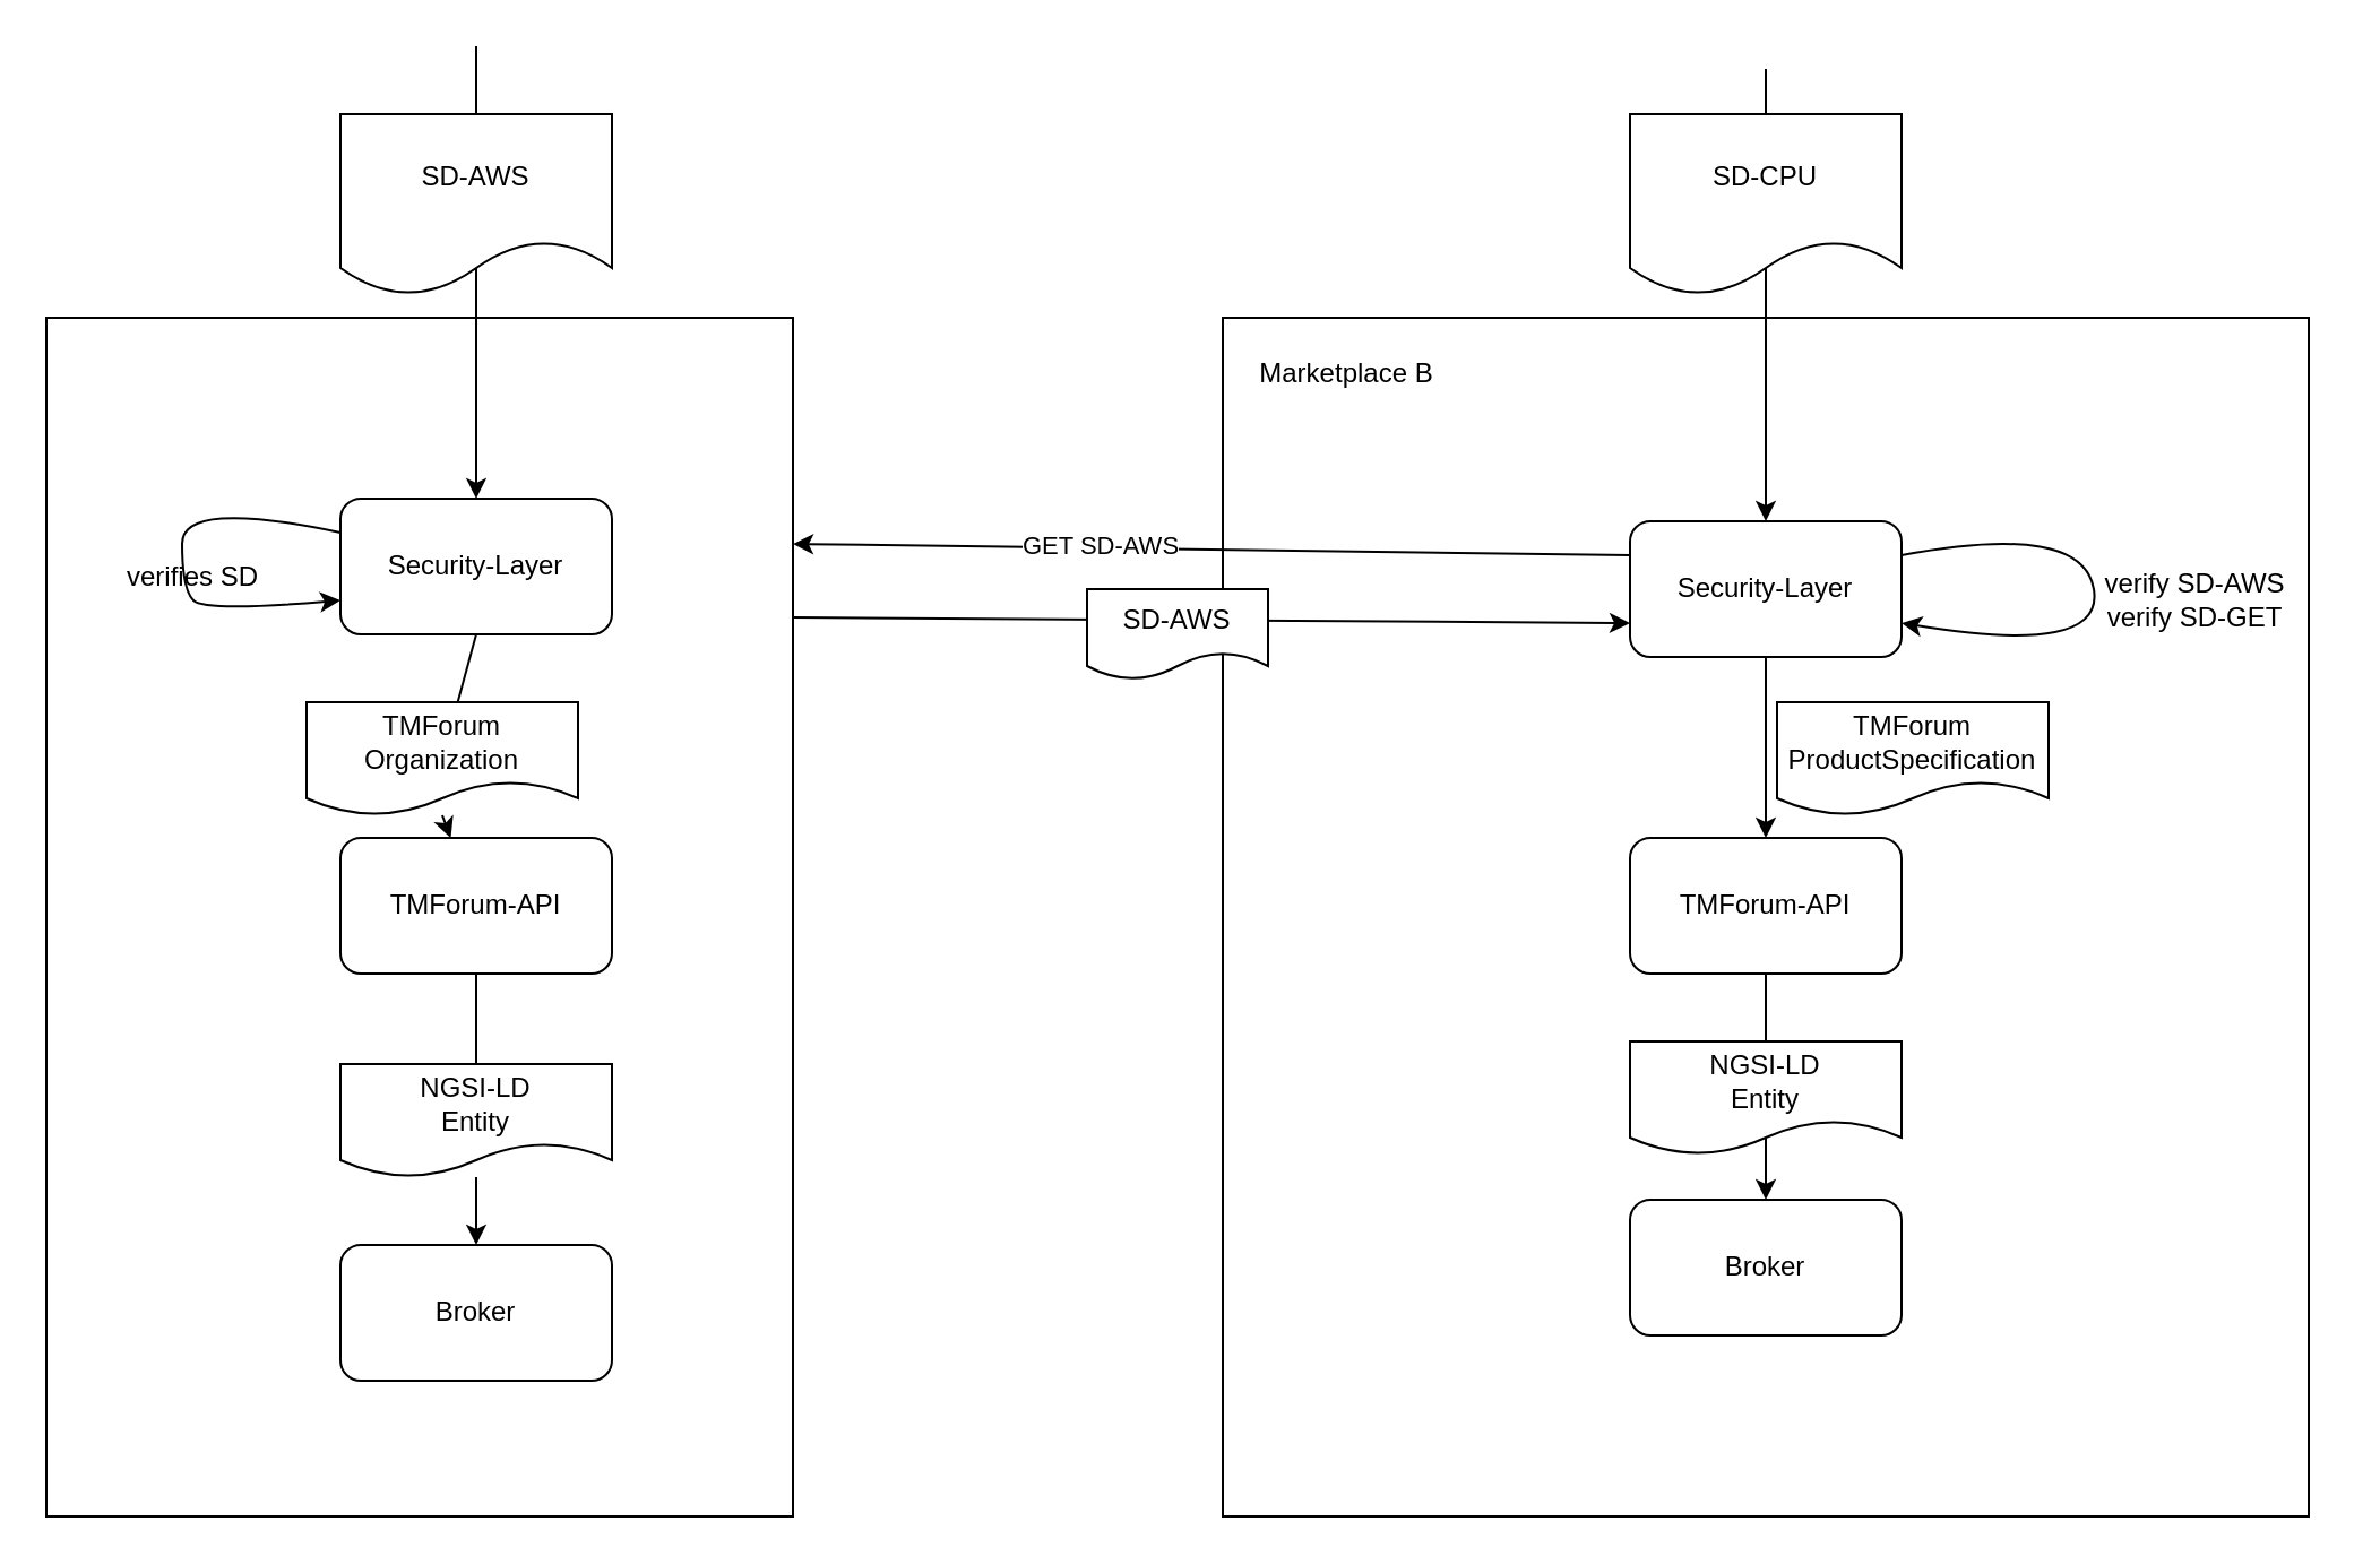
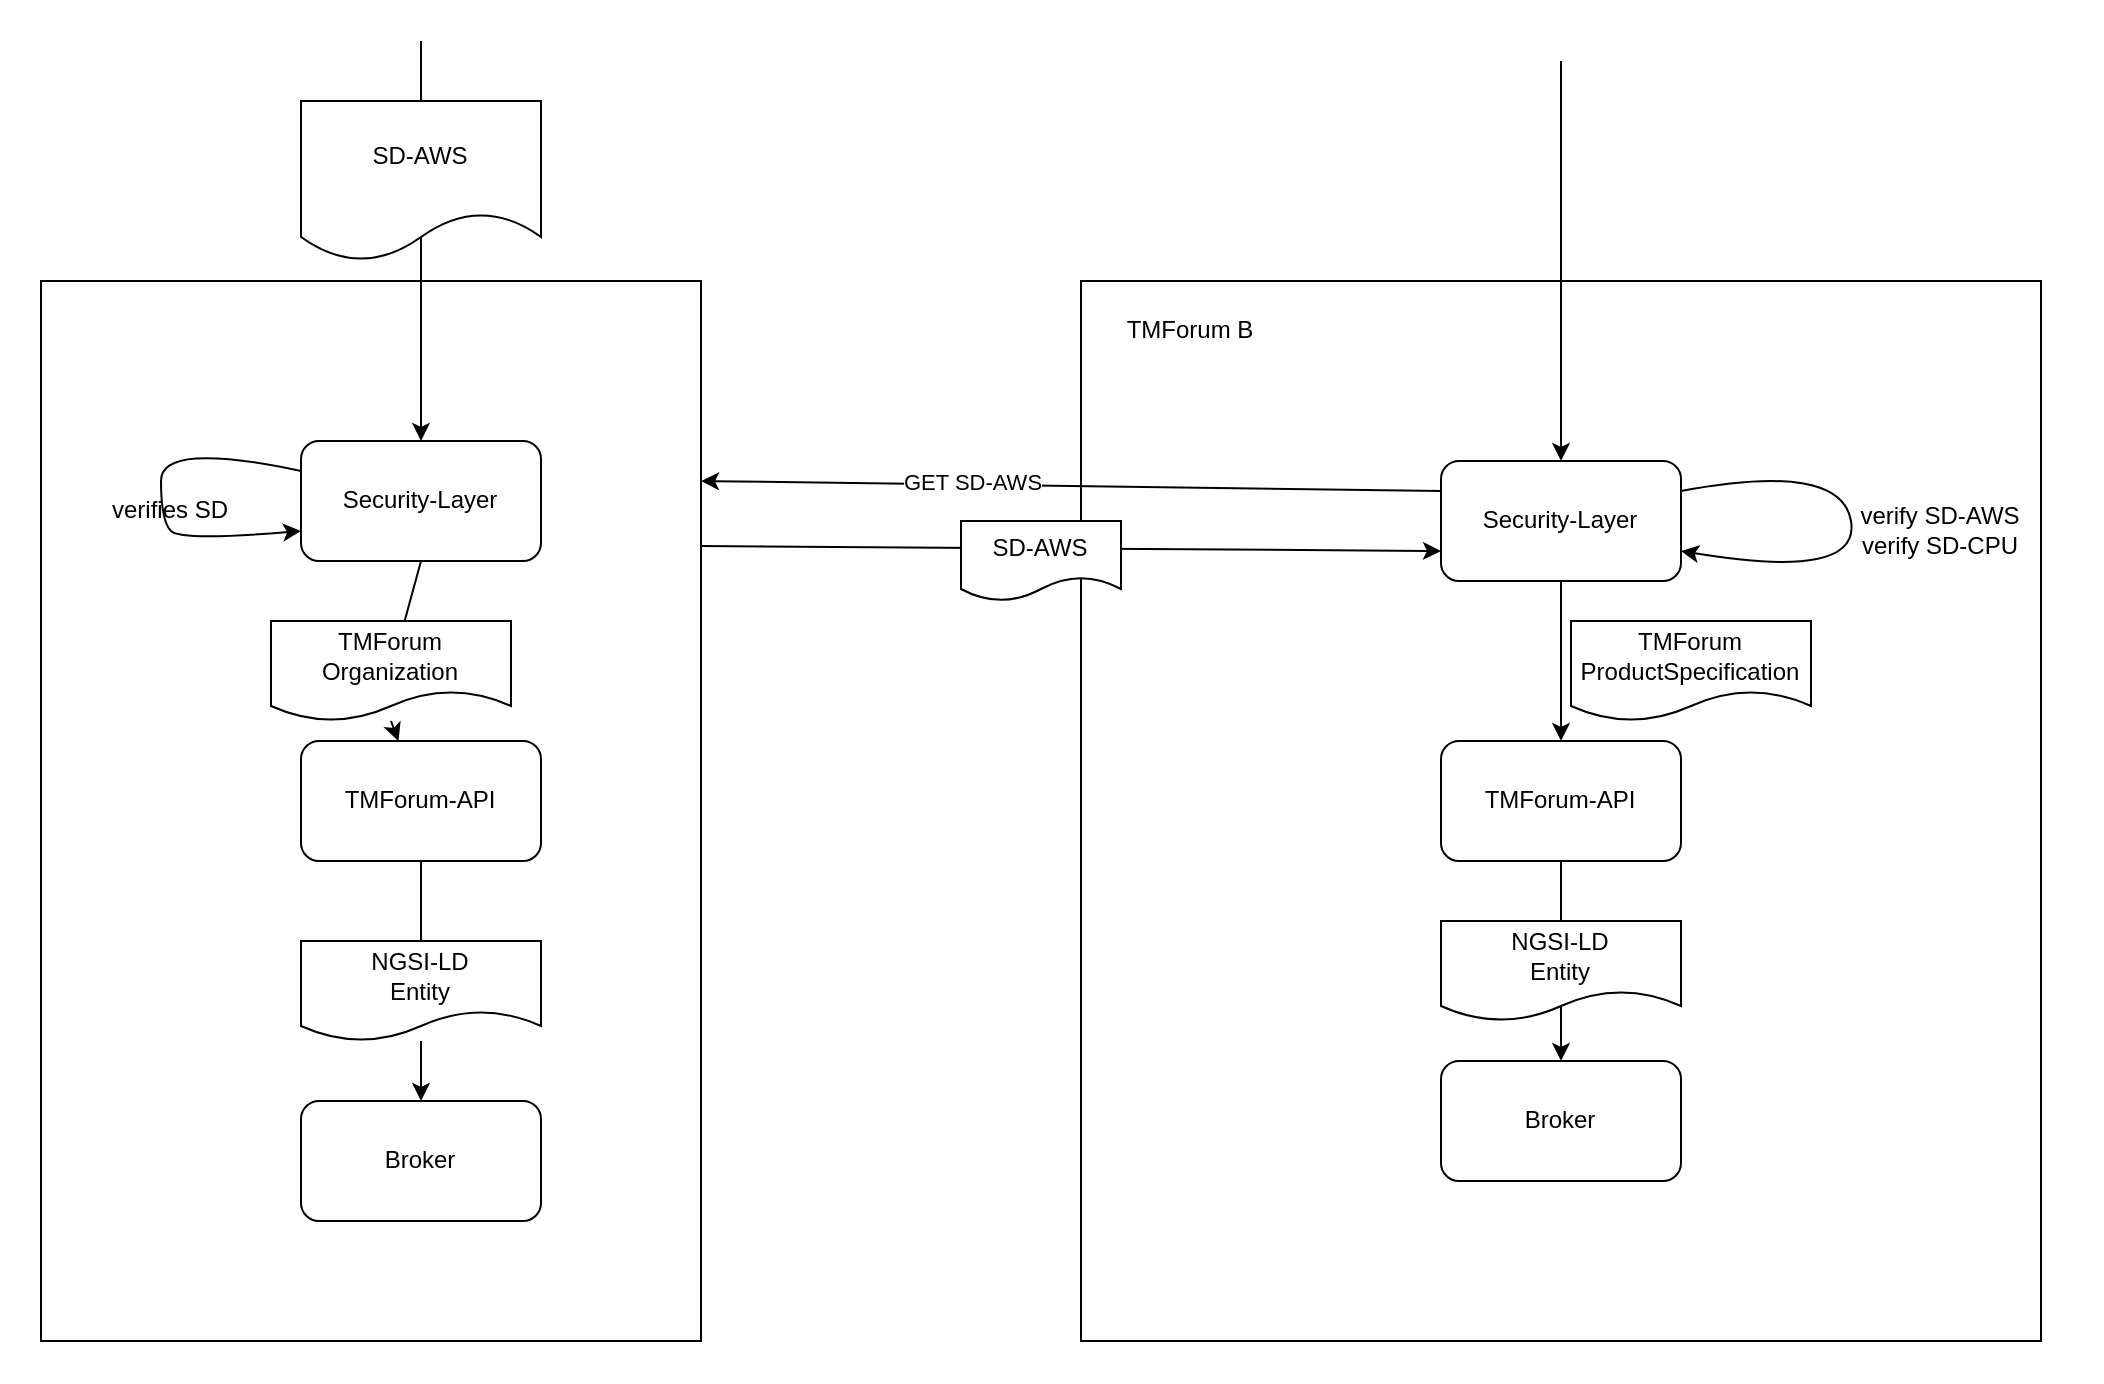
- <mxCell id="21" value="SD-CPU" style="shape=document;whiteSpace=wrap;html=1;boundedLbl=1;" vertex="1" parent="1"><mxGeometry x="720" y="50" width="120" height="80" as="geometry" /></mxCell>
- <mxCell id="32" value="Marketplace B" style="text;html=1;strokeColor=none;fillColor=none;align=center;verticalAlign=middle;whiteSpace=wrap;rounded=0;" vertex="1" parent="1"><mxGeometry x="550" y="150" width="90" height="30" as="geometry" /></mxCell>
+ <mxCell id="32" value="TMForum B" style="text;html=1;strokeColor=none;fillColor=none;align=center;verticalAlign=middle;whiteSpace=wrap;rounded=0;" vertex="1" parent="1"><mxGeometry x="550" y="150" width="90" height="30" as="geometry" /></mxCell>
- <mxCell id="27" value="&lt;div&gt;verify SD-AWS &lt;br&gt;&lt;/div&gt;&lt;div&gt;verify SD-GET&lt;br&gt;&lt;/div&gt;" style="text;html=1;strokeColor=none;fillColor=none;align=center;verticalAlign=middle;whiteSpace=wrap;rounded=0;" vertex="1" parent="1"><mxGeometry x="910" y="250" width="120" height="30" as="geometry" /></mxCell>
+ <mxCell id="27" value="&lt;div&gt;verify SD-AWS &lt;br&gt;&lt;/div&gt;&lt;div&gt;verify SD-CPU&lt;br&gt;&lt;/div&gt;" style="text;html=1;strokeColor=none;fillColor=none;align=center;verticalAlign=middle;whiteSpace=wrap;rounded=0;" vertex="1" parent="1"><mxGeometry x="910" y="250" width="120" height="30" as="geometry" /></mxCell>
